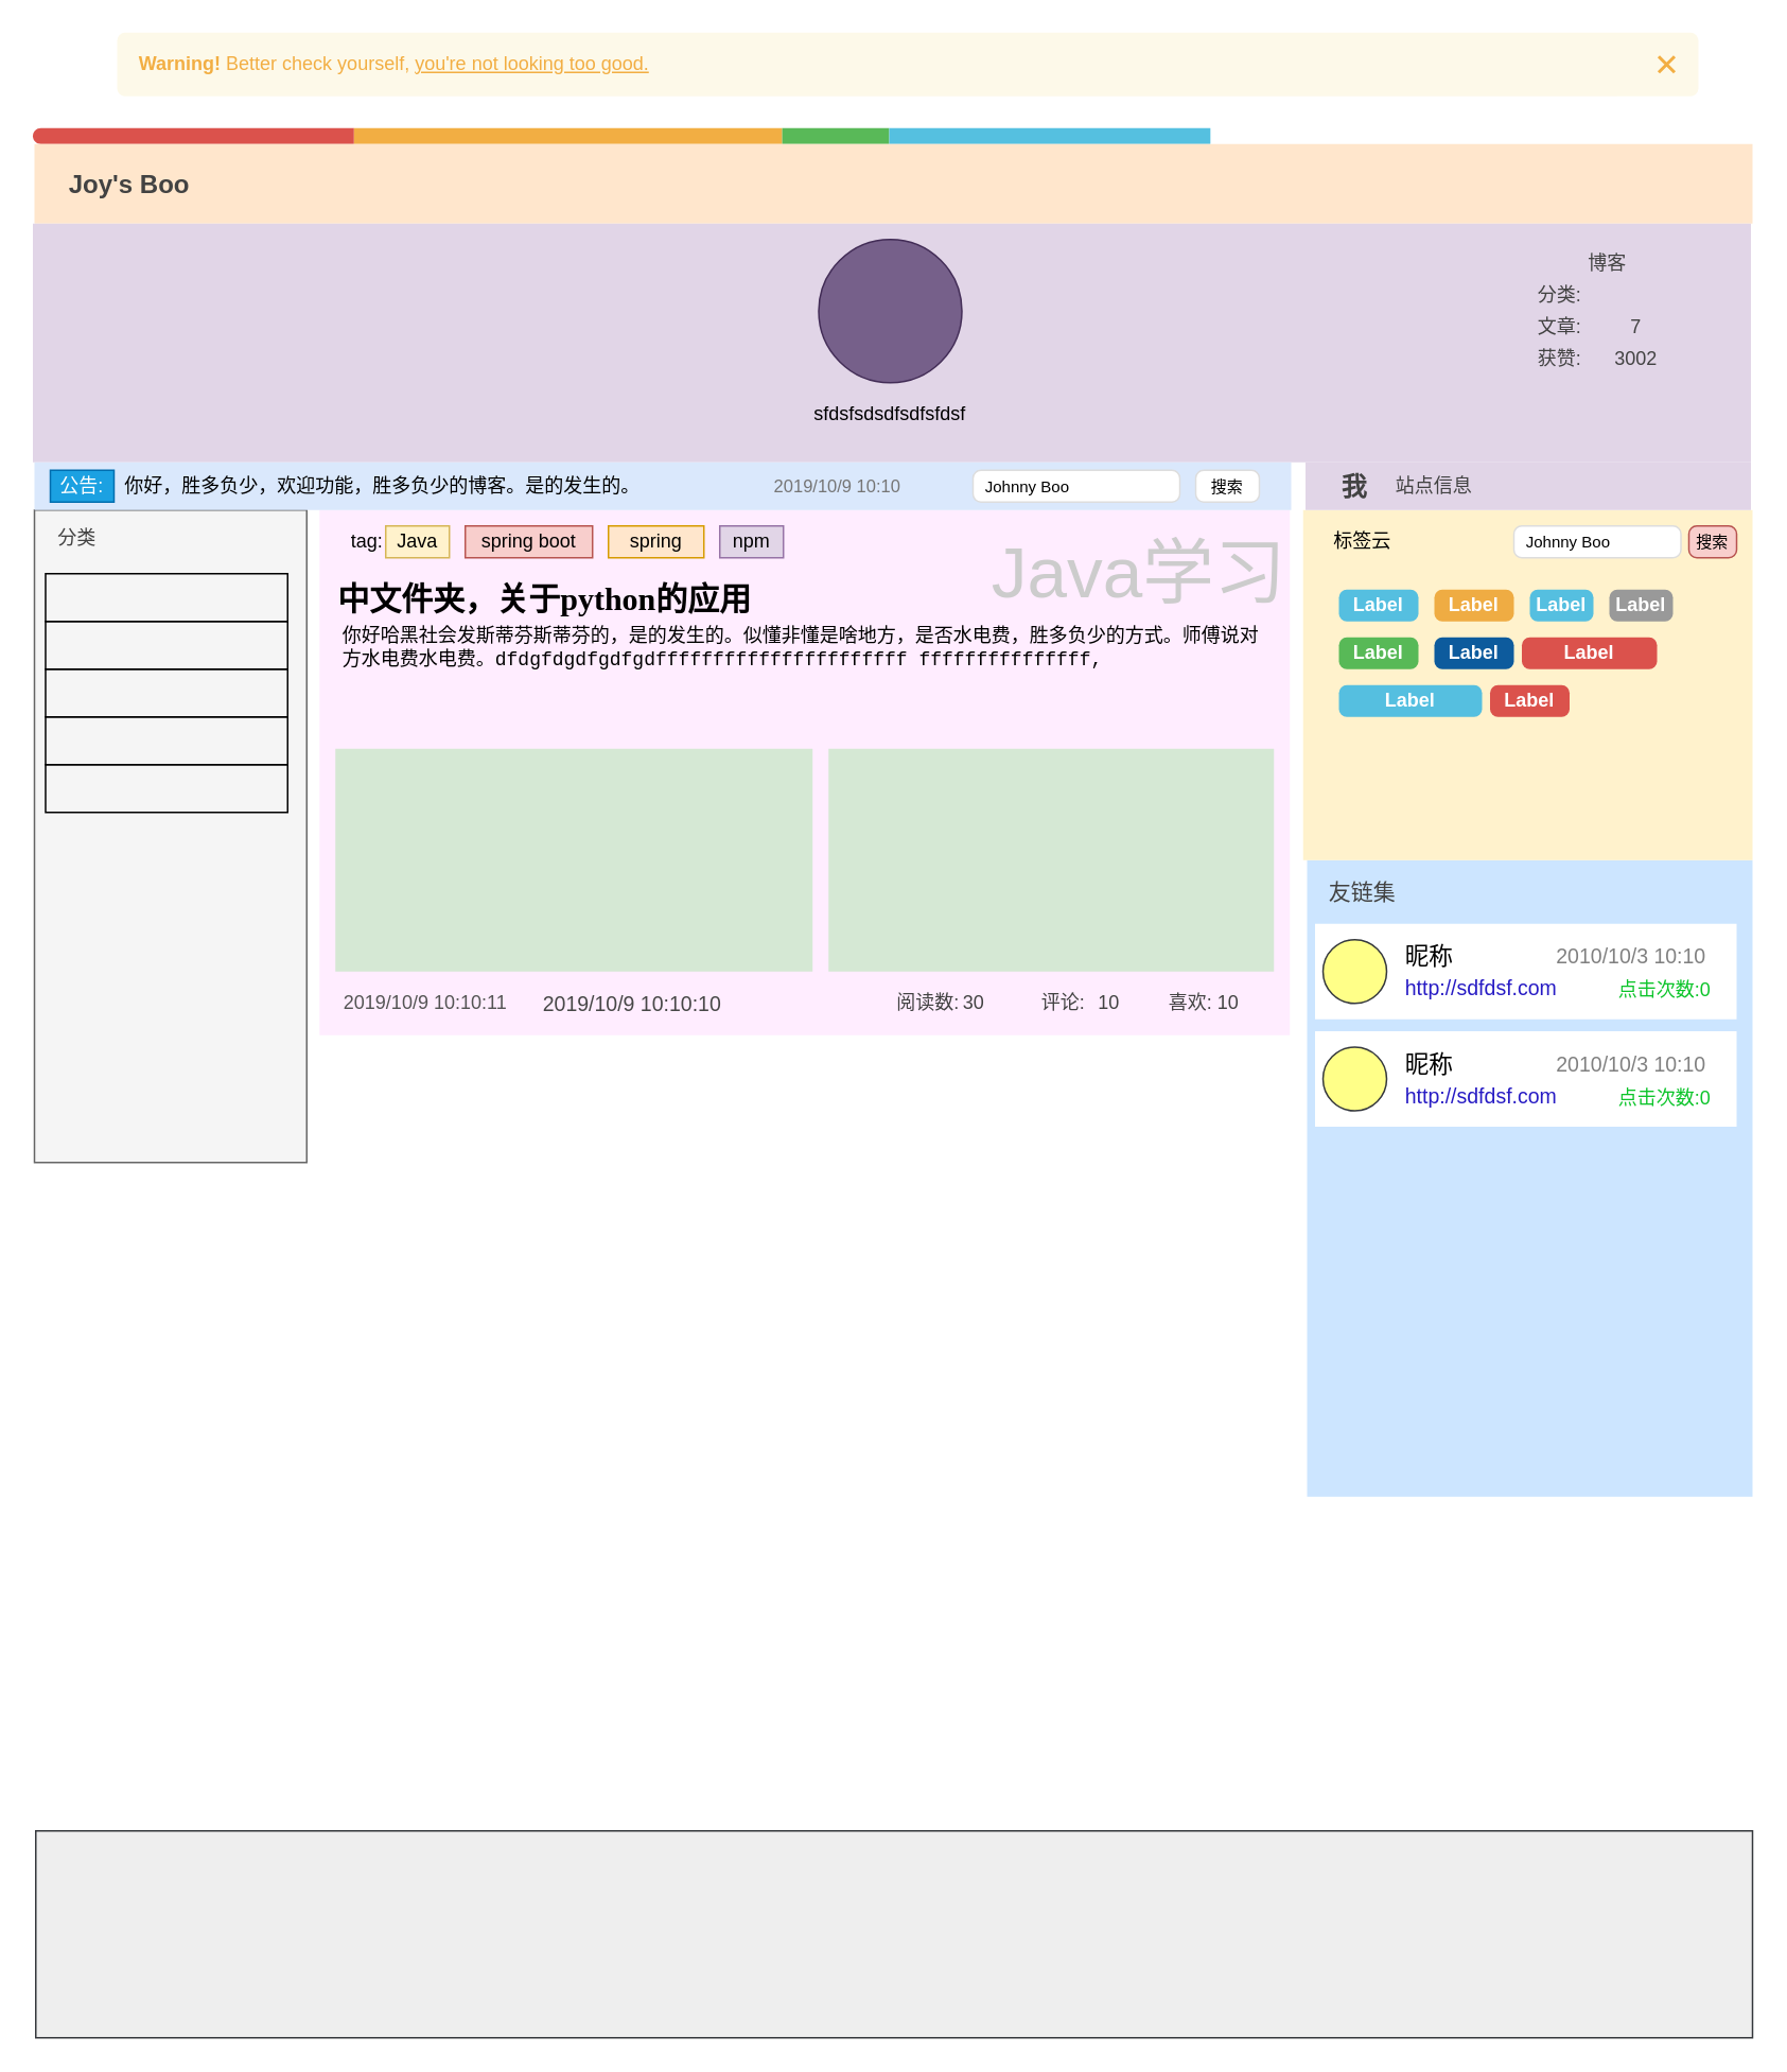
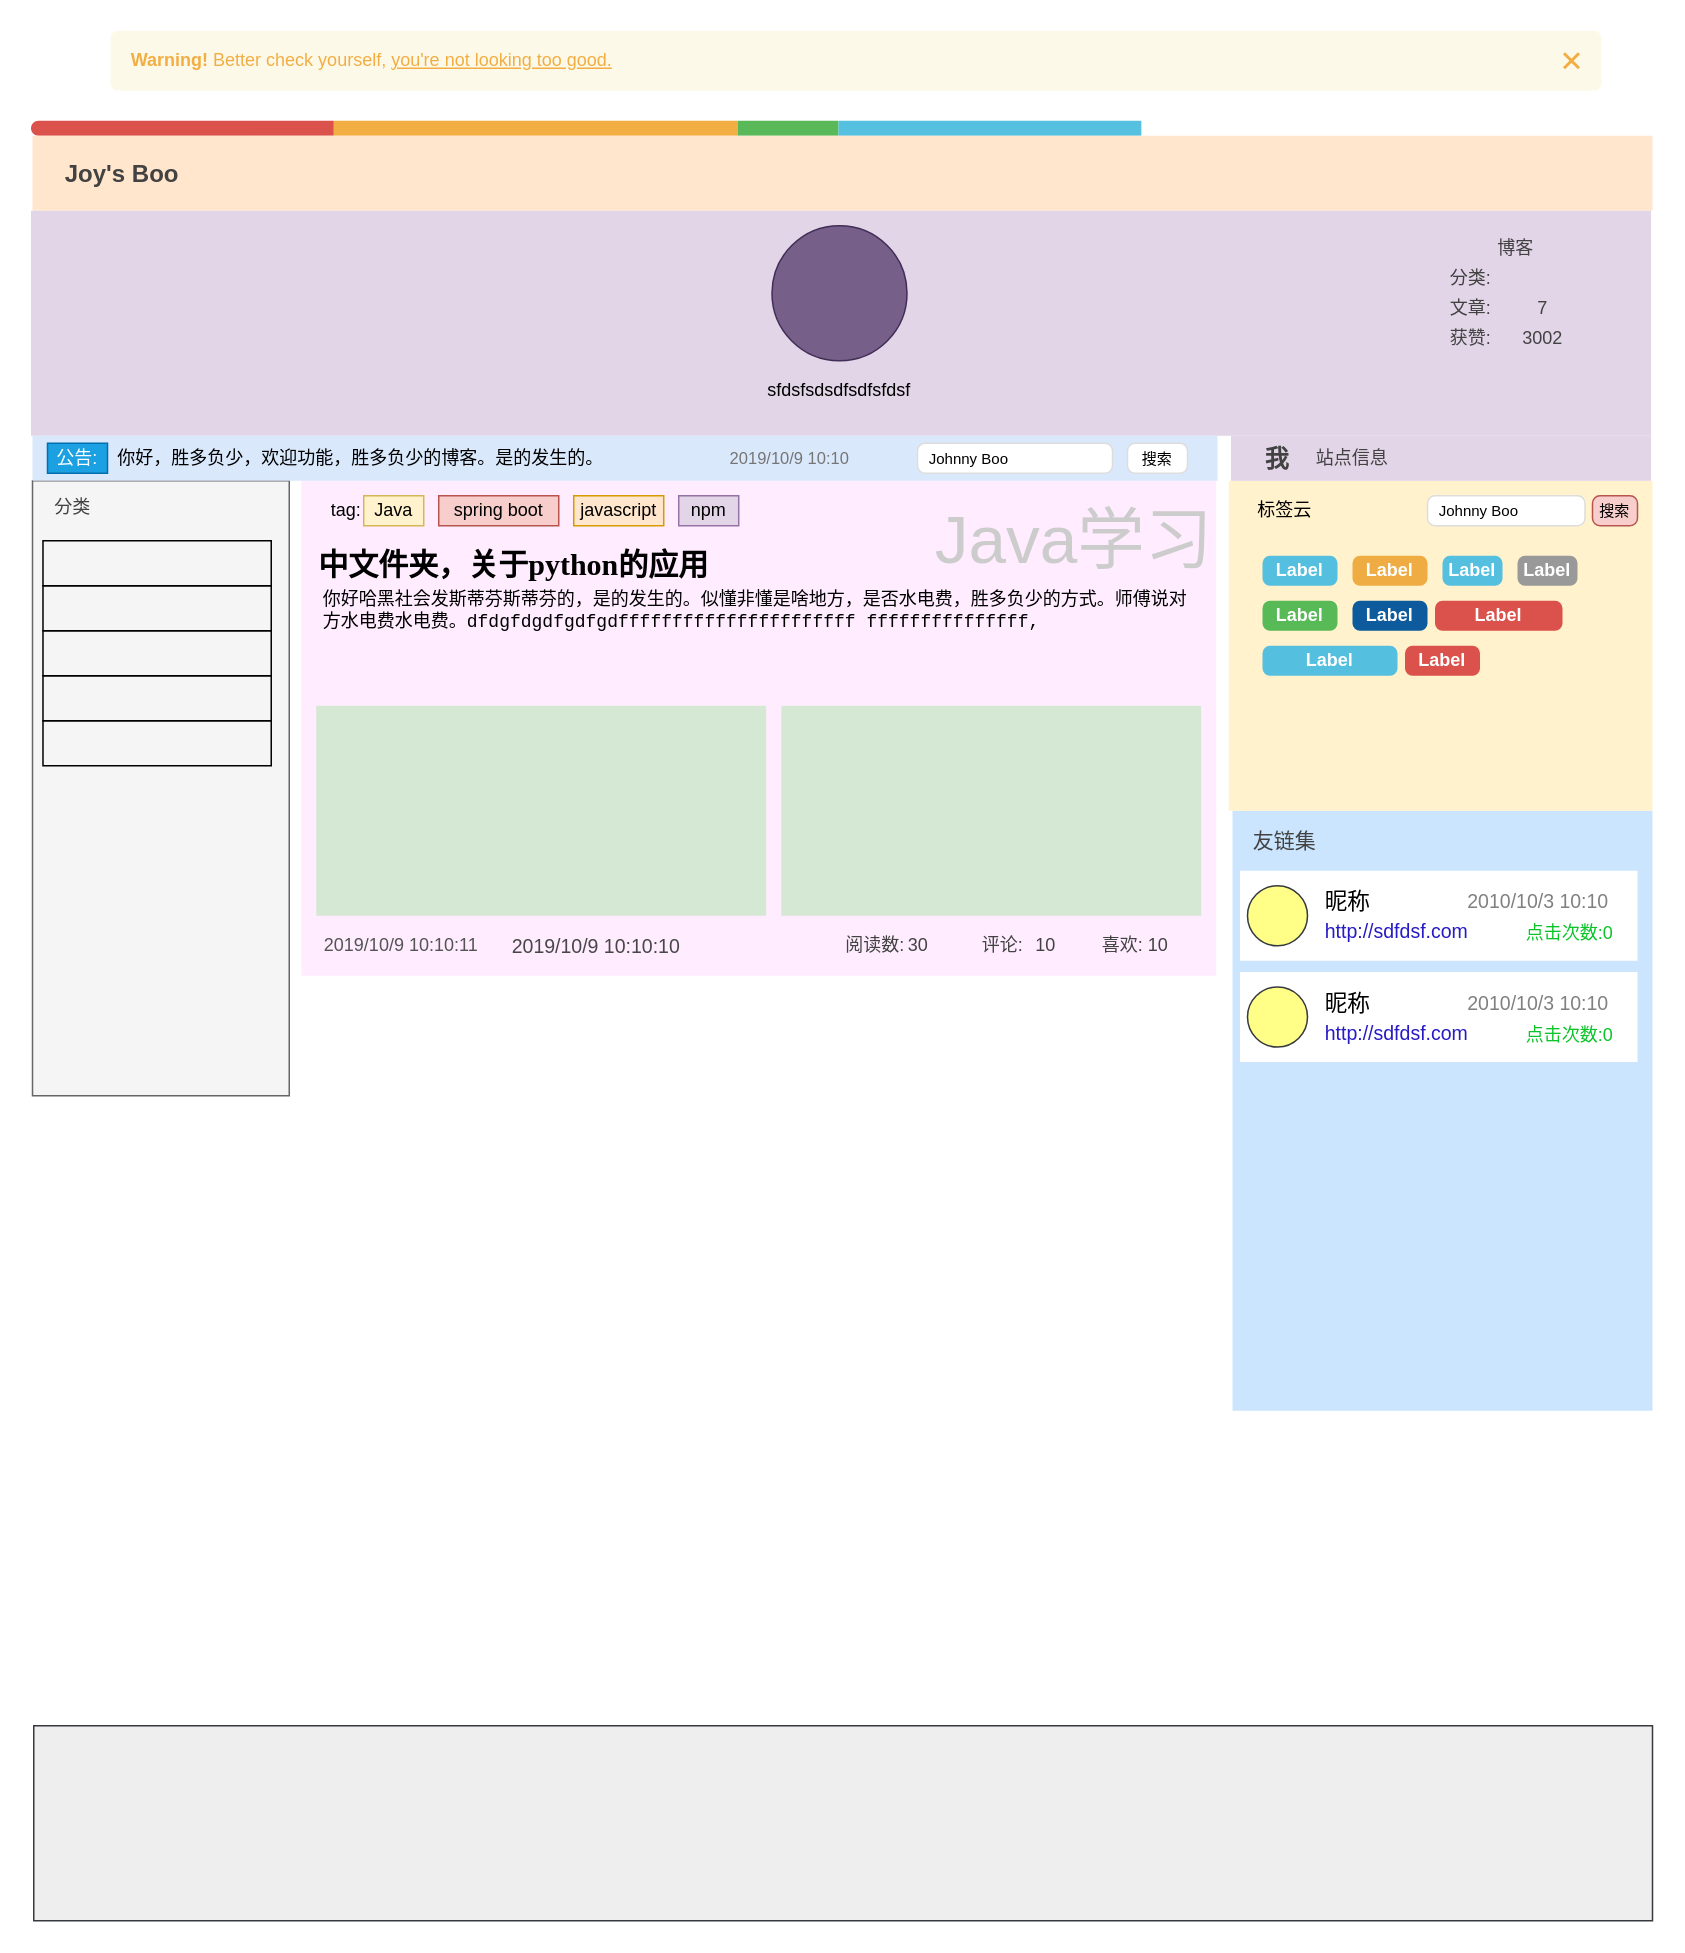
- <mxCell id="30" value="spring" style="text;html=1;strokeColor=#d79b00;fillColor=#ffe6cc;align=center;verticalAlign=middle;whiteSpace=wrap;rounded=0;" parent="1" vertex="1"><mxGeometry x="381.82" y="330" width="60" height="20" as="geometry" /></mxCell>
+ <mxCell id="30" value="javascript" style="text;html=1;strokeColor=#d79b00;fillColor=#ffe6cc;align=center;verticalAlign=middle;whiteSpace=wrap;rounded=0;" parent="1" vertex="1"><mxGeometry x="381.82" y="330" width="60" height="20" as="geometry" /></mxCell>
